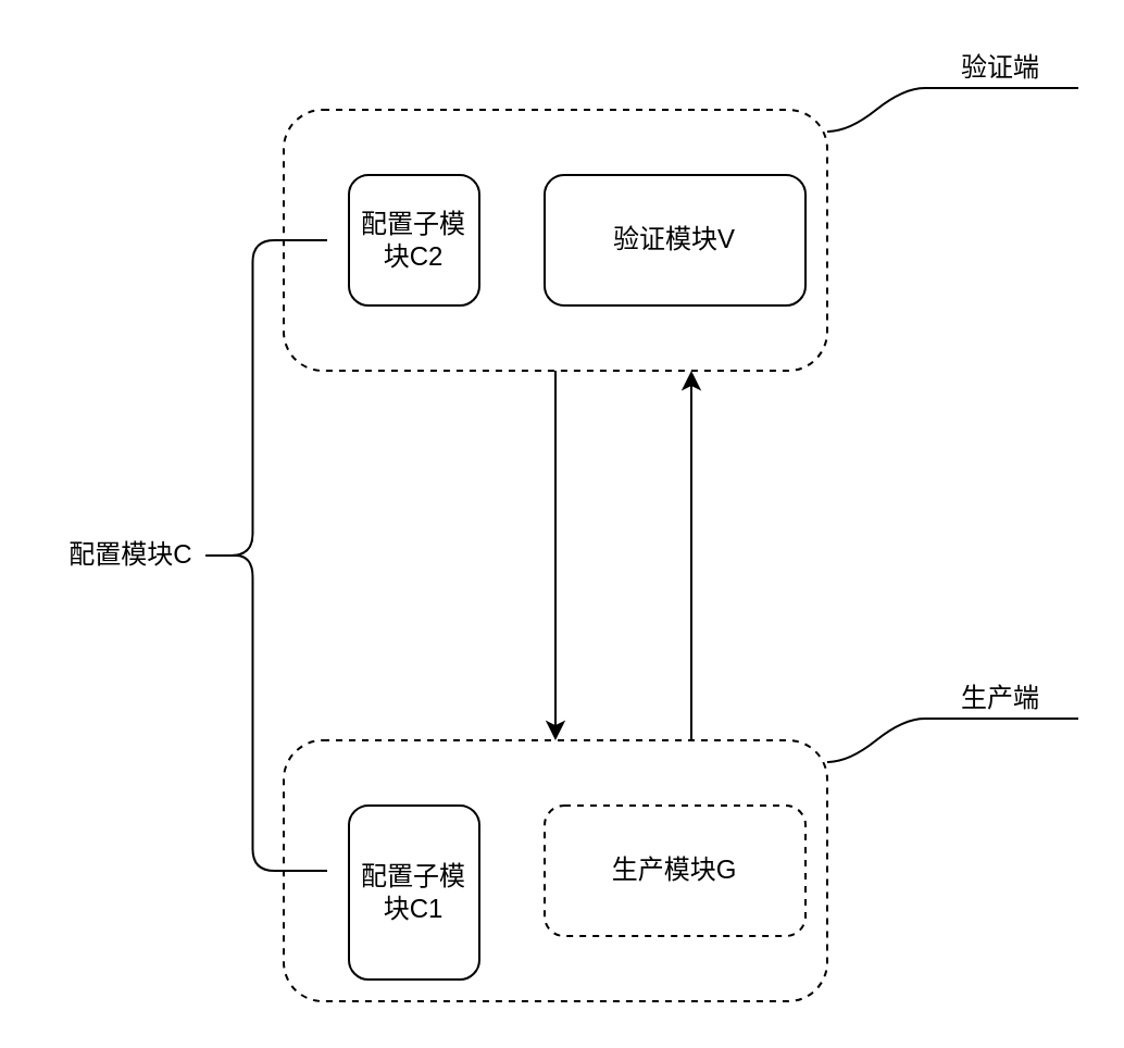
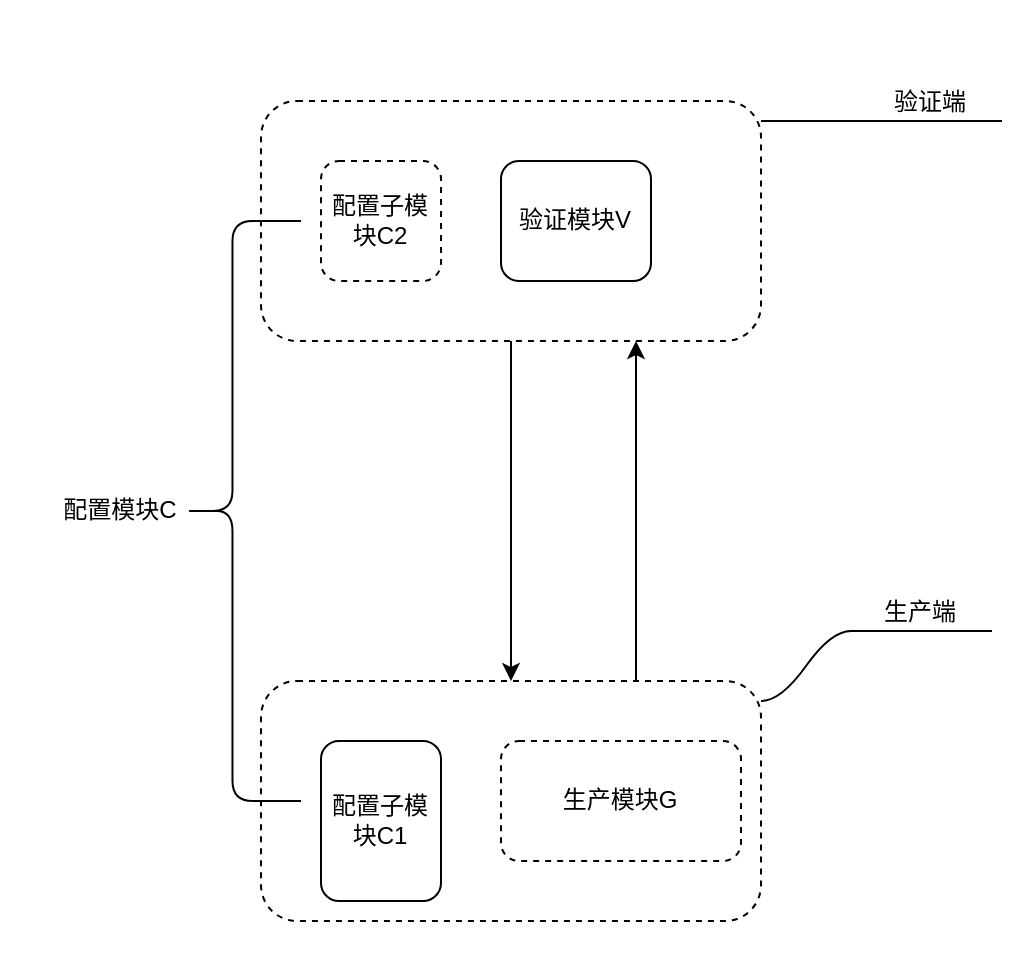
- <mxCell id="10" value="验证端" style="whiteSpace=wrap;html=1;shape=partialRectangle;top=0;left=0;bottom=1;right=0;points=[[0,1],[1,1]];fillColor=none;align=center;verticalAlign=bottom;routingCenterY=0.5;snapToPoint=1;recursiveResize=0;autosize=1;treeFolding=1;treeMoving=1;newEdgeStyle={&quot;edgeStyle&quot;:&quot;entityRelationEdgeStyle&quot;,&quot;startArrow&quot;:&quot;none&quot;,&quot;endArrow&quot;:&quot;none&quot;,&quot;segment&quot;:10,&quot;curved&quot;:1};rounded=1;" vertex="1" parent="1"><mxGeometry x="425" y="20" width="70" height="20" as="geometry" /></mxCell>
+ <mxCell id="10" value="验证端" style="whiteSpace=wrap;html=1;shape=partialRectangle;top=0;left=0;bottom=1;right=0;points=[[0,1],[1,1]];fillColor=none;align=center;verticalAlign=bottom;routingCenterY=0.5;snapToPoint=1;recursiveResize=0;autosize=1;treeFolding=1;treeMoving=1;newEdgeStyle={&quot;edgeStyle&quot;:&quot;entityRelationEdgeStyle&quot;,&quot;startArrow&quot;:&quot;none&quot;,&quot;endArrow&quot;:&quot;none&quot;,&quot;segment&quot;:10,&quot;curved&quot;:1};rounded=1;" vertex="1" parent="1"><mxGeometry x="430" y="40" width="70" height="20" as="geometry" /></mxCell>
- <mxCell id="5" value="配置子模块C2" style="whiteSpace=wrap;html=1;aspect=fixed;fillColor=none;rounded=1;" vertex="1" parent="1"><mxGeometry x="160" y="80" width="60" height="60" as="geometry" /></mxCell>
+ <mxCell id="5" value="配置子模块C2" style="whiteSpace=wrap;html=1;aspect=fixed;fillColor=none;rounded=1;dashed=1;" vertex="1" parent="1"><mxGeometry x="160" y="80" width="60" height="60" as="geometry" /></mxCell>
- <mxCell id="2" value="验证模块V" style="rounded=1;whiteSpace=wrap;html=1;" vertex="1" parent="1"><mxGeometry x="250" y="80" width="120" height="60" as="geometry" /></mxCell>
+ <mxCell id="2" value="验证模块V" style="rounded=1;whiteSpace=wrap;html=1;" vertex="1" parent="1"><mxGeometry x="250" y="80" width="75" height="60" as="geometry" /></mxCell>
- <mxCell id="12" value="生产端" style="whiteSpace=wrap;html=1;shape=partialRectangle;top=0;left=0;bottom=1;right=0;points=[[0,1],[1,1]];fillColor=none;align=center;verticalAlign=bottom;routingCenterY=0.5;snapToPoint=1;recursiveResize=0;autosize=1;treeFolding=1;treeMoving=1;newEdgeStyle={&quot;edgeStyle&quot;:&quot;entityRelationEdgeStyle&quot;,&quot;startArrow&quot;:&quot;none&quot;,&quot;endArrow&quot;:&quot;none&quot;,&quot;segment&quot;:10,&quot;curved&quot;:1};rounded=1;" vertex="1" parent="1"><mxGeometry x="425" y="310" width="70" height="20" as="geometry" /></mxCell>
+ <mxCell id="12" value="生产端" style="whiteSpace=wrap;html=1;shape=partialRectangle;top=0;left=0;bottom=1;right=0;points=[[0,1],[1,1]];fillColor=none;align=center;verticalAlign=bottom;routingCenterY=0.5;snapToPoint=1;recursiveResize=0;autosize=1;treeFolding=1;treeMoving=1;newEdgeStyle={&quot;edgeStyle&quot;:&quot;entityRelationEdgeStyle&quot;,&quot;startArrow&quot;:&quot;none&quot;,&quot;endArrow&quot;:&quot;none&quot;,&quot;segment&quot;:10,&quot;curved&quot;:1};rounded=1;" vertex="1" parent="1"><mxGeometry x="425" y="295" width="70" height="20" as="geometry" /></mxCell>
